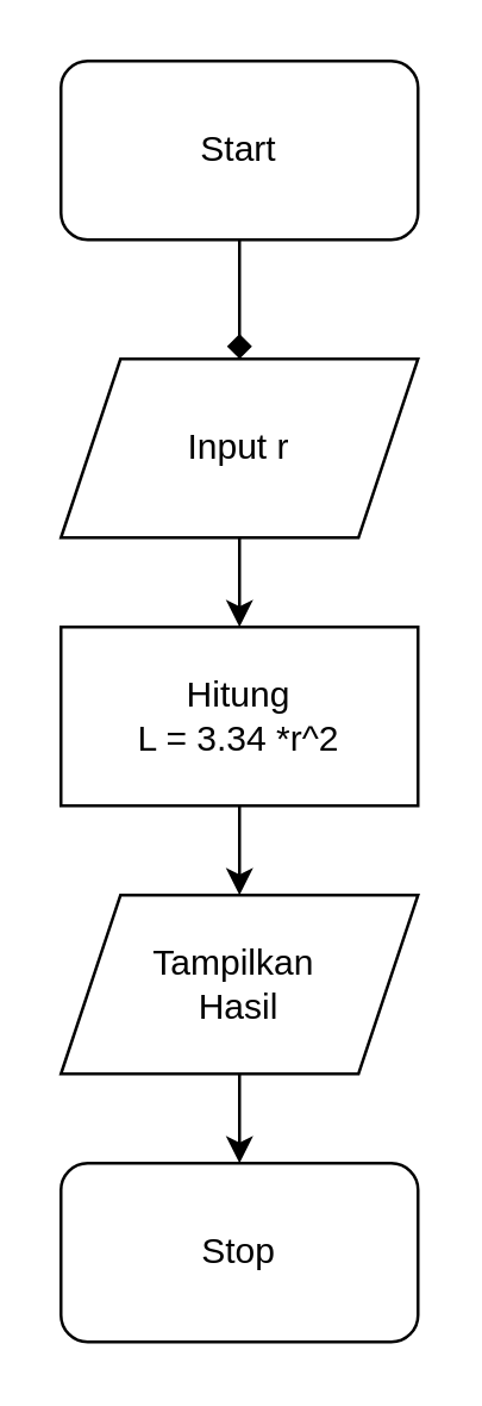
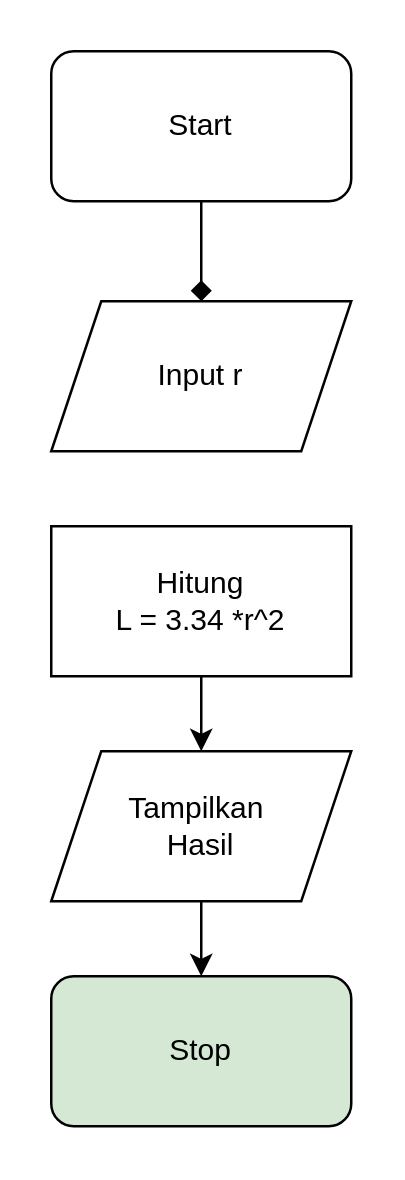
- <mxCell id="5" style="edgeStyle=orthogonalEdgeStyle;rounded=0;orthogonalLoop=1;jettySize=auto;html=1;" edge="1" parent="1" source="6" target="8"><mxGeometry relative="1" as="geometry" /></mxCell>
- <mxCell id="4" value="Stop" style="rounded=1;whiteSpace=wrap;html=1;" parent="1" vertex="1"><mxGeometry x="20" y="390" width="120" height="60" as="geometry" /></mxCell>
+ <mxCell id="4" value="Stop" style="rounded=1;whiteSpace=wrap;html=1;fillColor=#d5e8d4;" parent="1" vertex="1"><mxGeometry x="20" y="390" width="120" height="60" as="geometry" /></mxCell>
